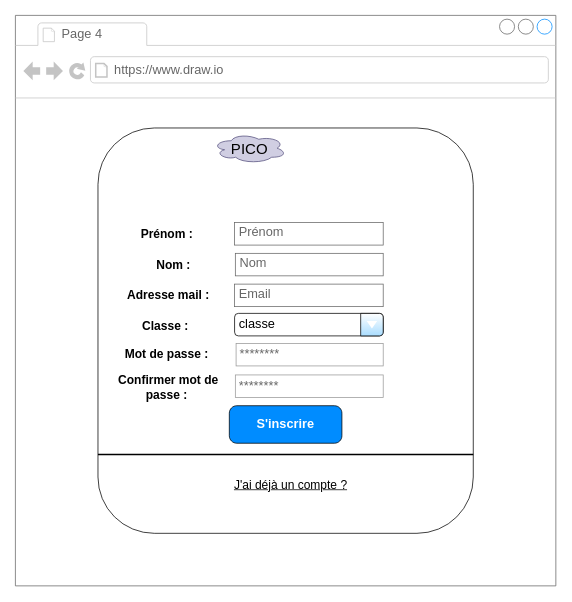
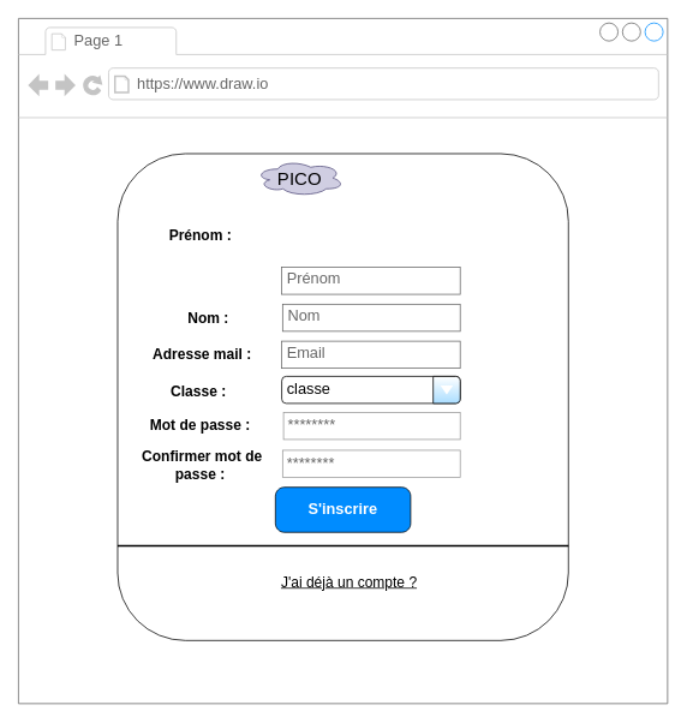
- <mxCell id="3" value="Page 4" style="strokeWidth=1;shadow=0;dashed=0;align=center;html=1;shape=mxgraph.mockup.containers.anchor;fontSize=17;fontColor=#666666;align=left;whiteSpace=wrap;" parent="2" vertex="1"><mxGeometry x="60" y="12" width="110" height="26" as="geometry" /></mxCell>
+ <mxCell id="3" value="Page 1" style="strokeWidth=1;shadow=0;dashed=0;align=center;html=1;shape=mxgraph.mockup.containers.anchor;fontSize=17;fontColor=#666666;align=left;whiteSpace=wrap;" parent="2" vertex="1"><mxGeometry x="60" y="12" width="110" height="26" as="geometry" /></mxCell>
- <mxCell id="16" value="&lt;b&gt;Prénom :&lt;/b&gt;" style="text;html=1;strokeColor=none;fillColor=none;align=center;verticalAlign=middle;whiteSpace=wrap;rounded=0;fontSize=16;" vertex="1" parent="1"><mxGeometry x="132" y="296" width="180" height="30" as="geometry" /></mxCell>
+ <mxCell id="16" value="&lt;b&gt;Prénom :&lt;/b&gt;" style="text;html=1;strokeColor=none;fillColor=none;align=center;verticalAlign=middle;whiteSpace=wrap;rounded=0;fontSize=16;" vertex="1" parent="1"><mxGeometry x="132" y="246" width="180" height="30" as="geometry" /></mxCell>
